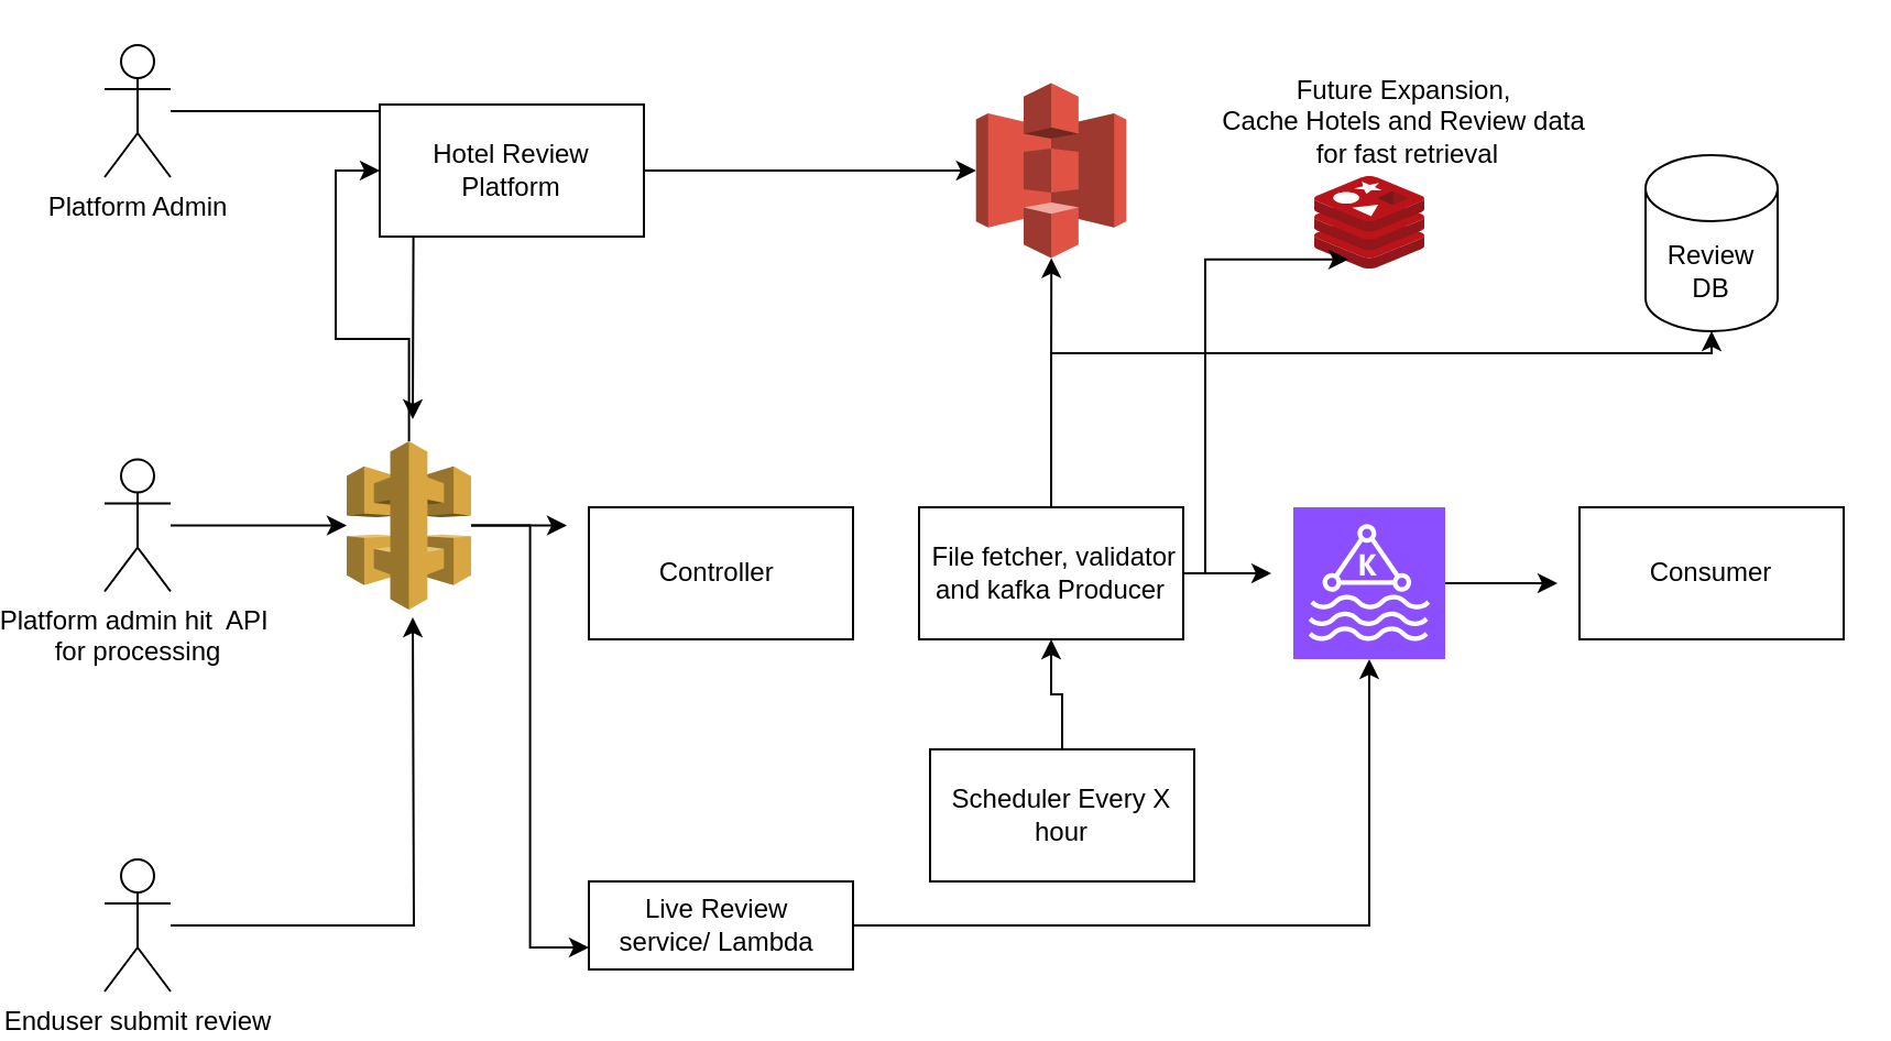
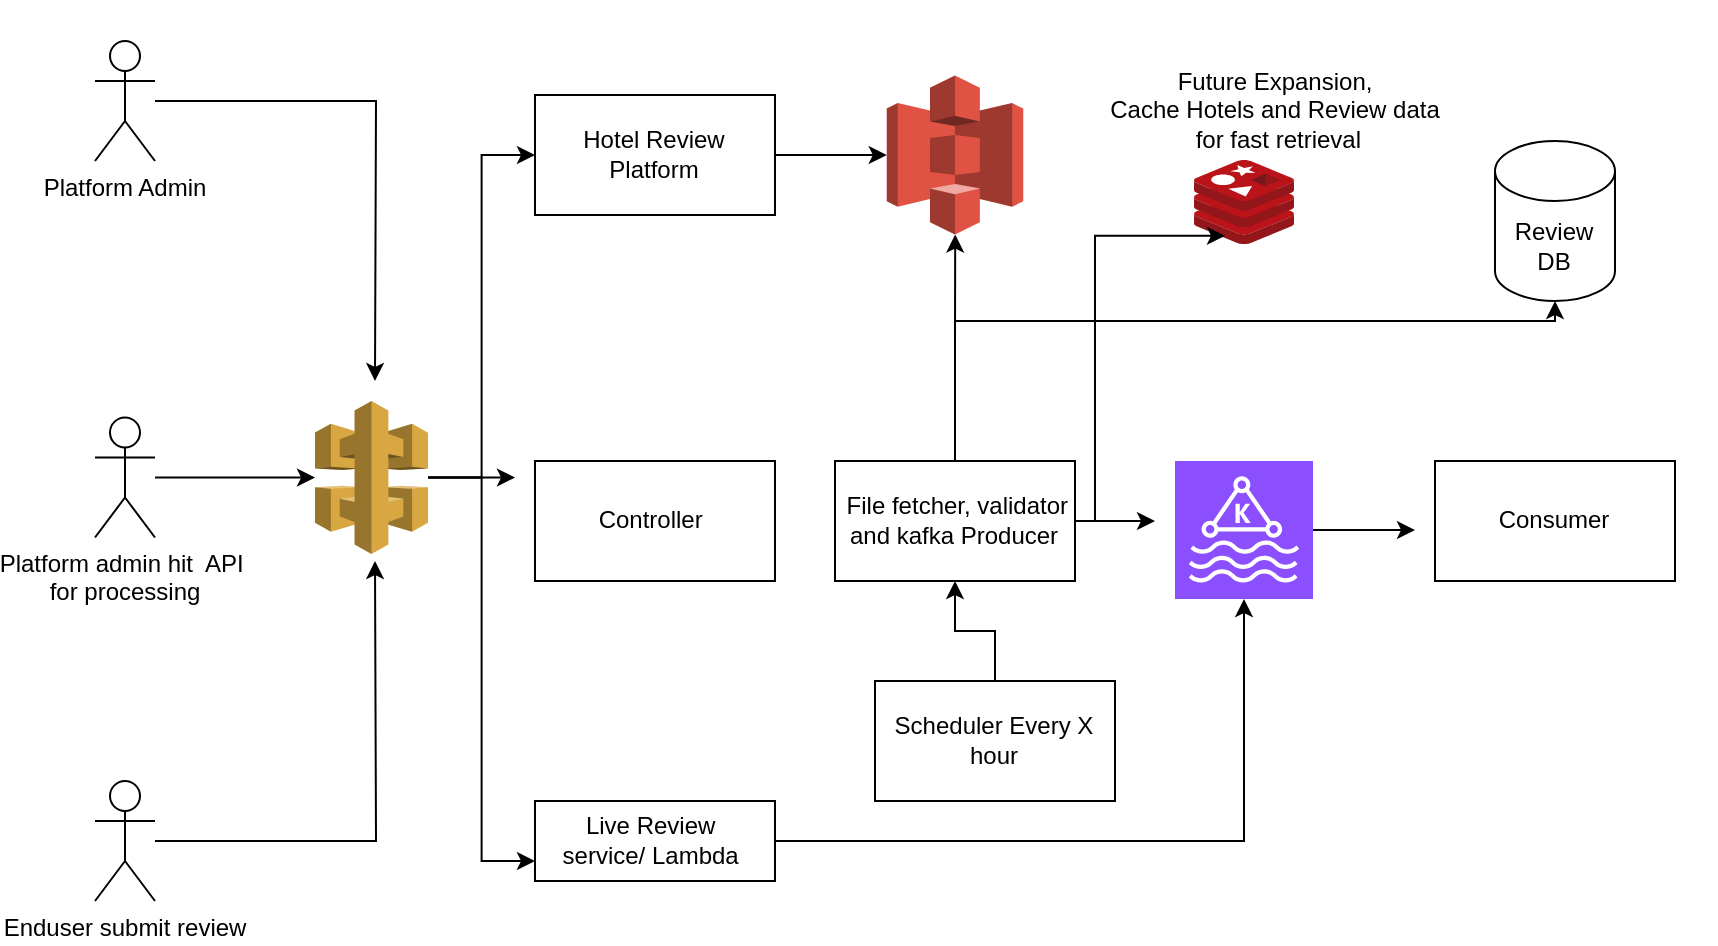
- <mxCell id="4" value="Hotel Review Platform" style="rounded=0;whiteSpace=wrap;html=1;" parent="1" vertex="1"><mxGeometry x="145" y="47" width="120" height="60" as="geometry" /></mxCell>
+ <mxCell id="4" value="Hotel Review Platform" style="rounded=0;whiteSpace=wrap;html=1;" parent="1" vertex="1"><mxGeometry x="240" y="47" width="120" height="60" as="geometry" /></mxCell>
- <mxCell id="11" value="Scheduler Every X hour" style="rounded=0;whiteSpace=wrap;html=1;" parent="1" vertex="1"><mxGeometry x="395" y="340" width="120" height="60" as="geometry" /></mxCell>
+ <mxCell id="11" value="Scheduler Every X hour" style="rounded=0;whiteSpace=wrap;html=1;" parent="1" vertex="1"><mxGeometry x="410" y="340" width="120" height="60" as="geometry" /></mxCell>
